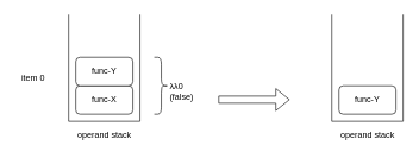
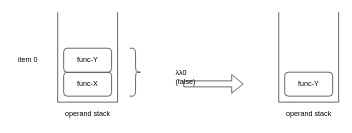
- <mxCell id="10" value="item 0" style="text;html=1;align=center;verticalAlign=middle;resizable=0;points=[];autosize=1;strokeColor=none;" vertex="1" parent="1"><mxGeometry x="20" y="100" width="50" height="20" as="geometry" /></mxCell>
+ <mxCell id="10" value="item 0" style="text;html=1;align=center;verticalAlign=middle;resizable=0;points=[];autosize=1;strokeColor=none;" vertex="1" parent="1"><mxGeometry x="20" y="90" width="50" height="20" as="geometry" /></mxCell>
- <mxCell id="2" value="λλ0&lt;br&gt;(false)" style="text;whiteSpace=wrap;html=1;" vertex="1" parent="1"><mxGeometry x="235" y="107.5" width="30" height="25" as="geometry" /></mxCell>
+ <mxCell id="2" value="λλ0&lt;br&gt;(false)" style="text;whiteSpace=wrap;html=1;" vertex="1" parent="1"><mxGeometry x="290" y="107.5" width="30" height="25" as="geometry" /></mxCell>
